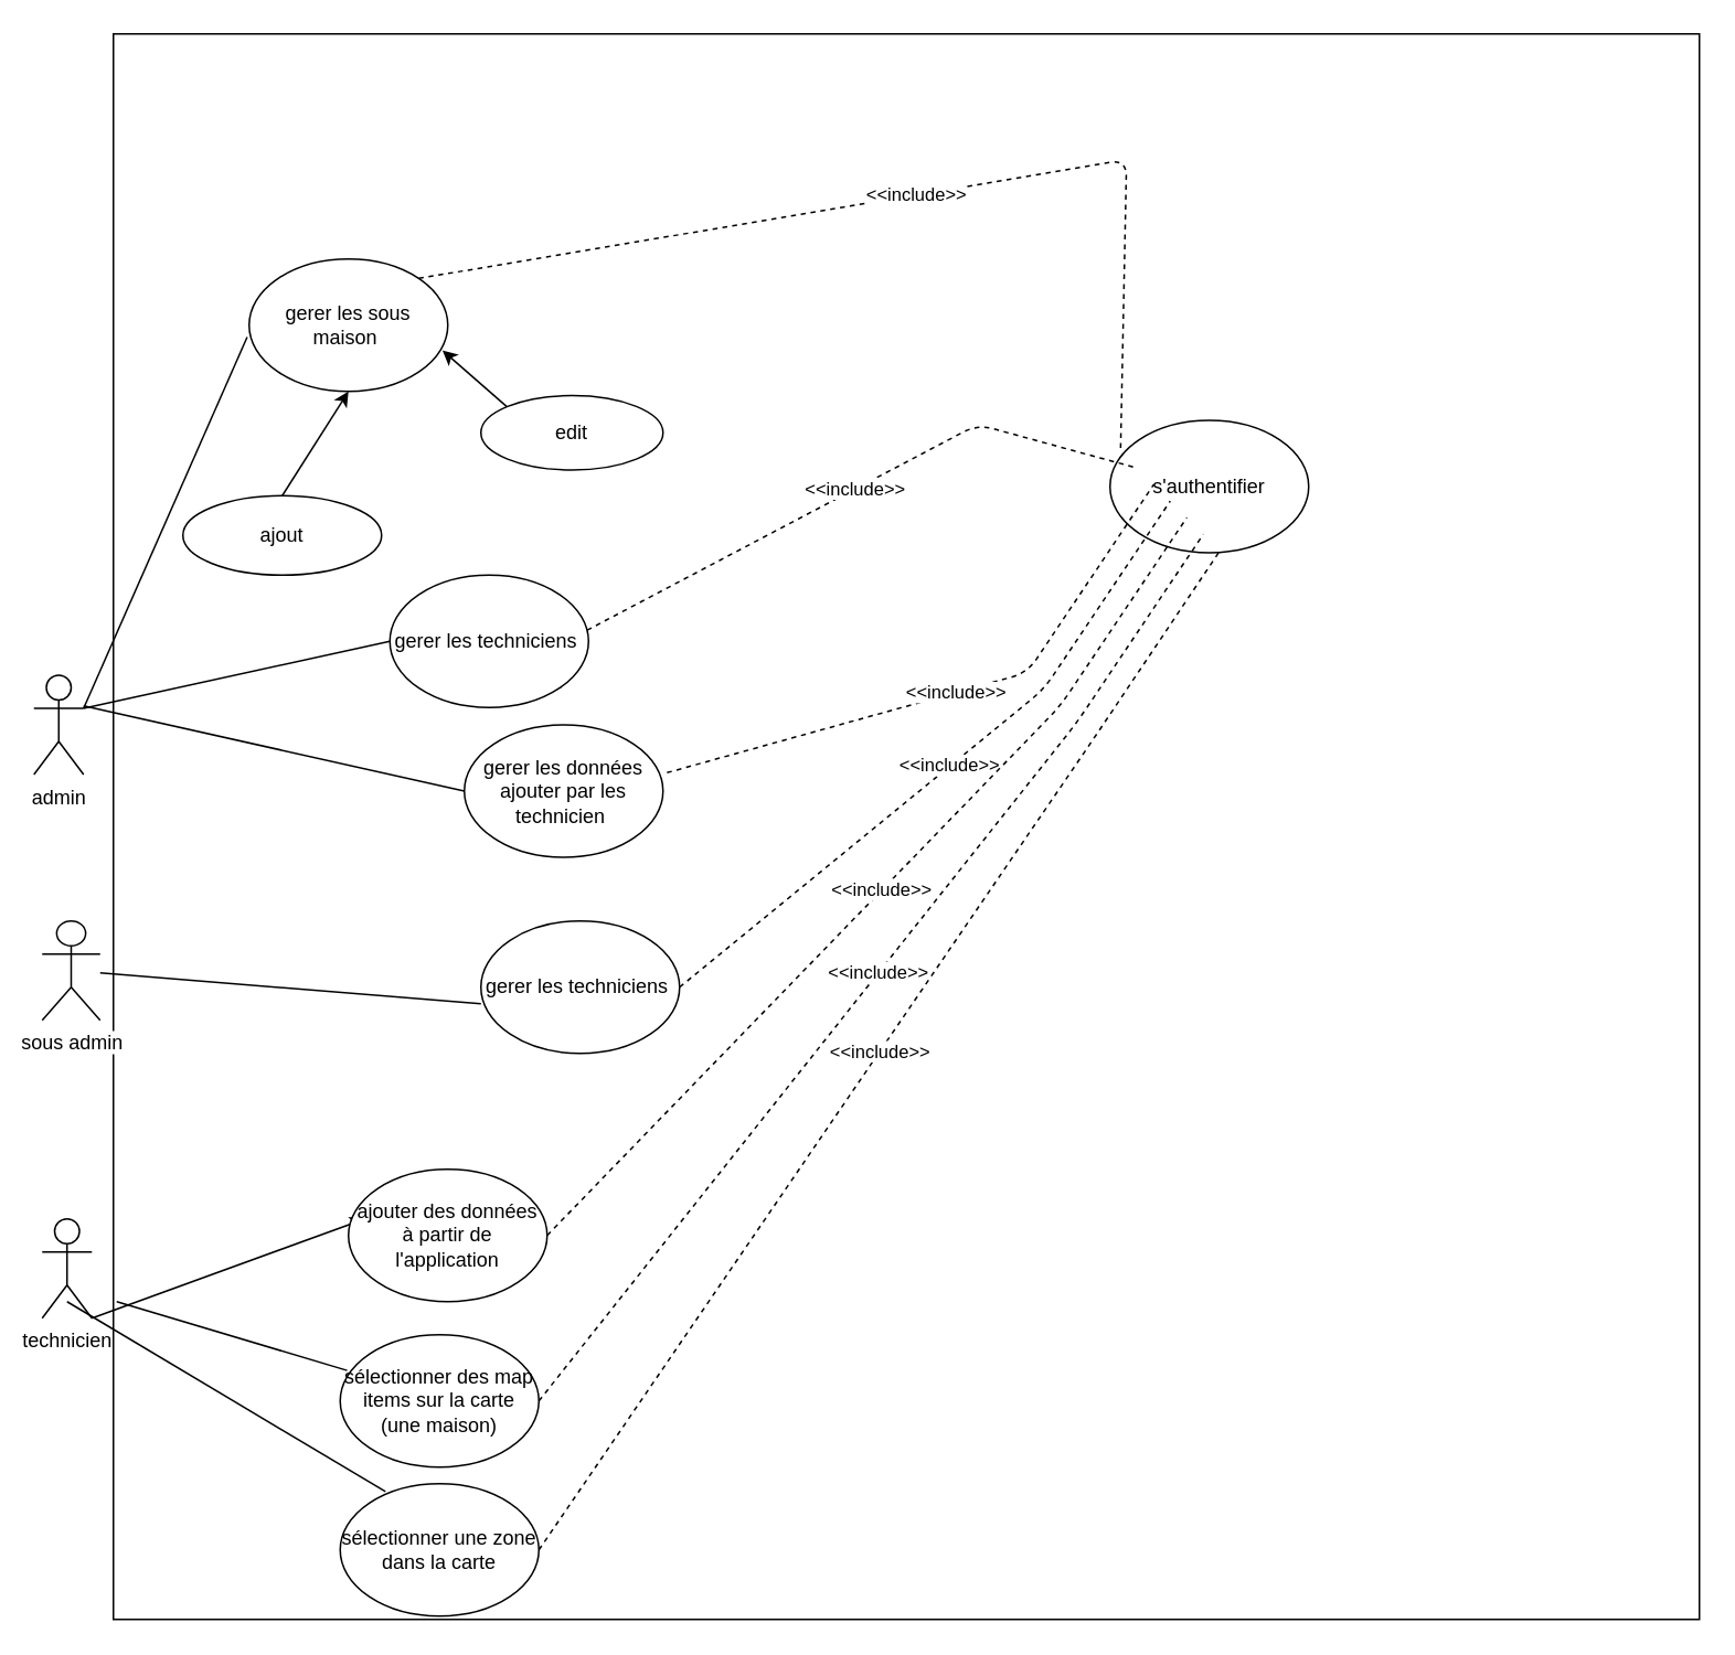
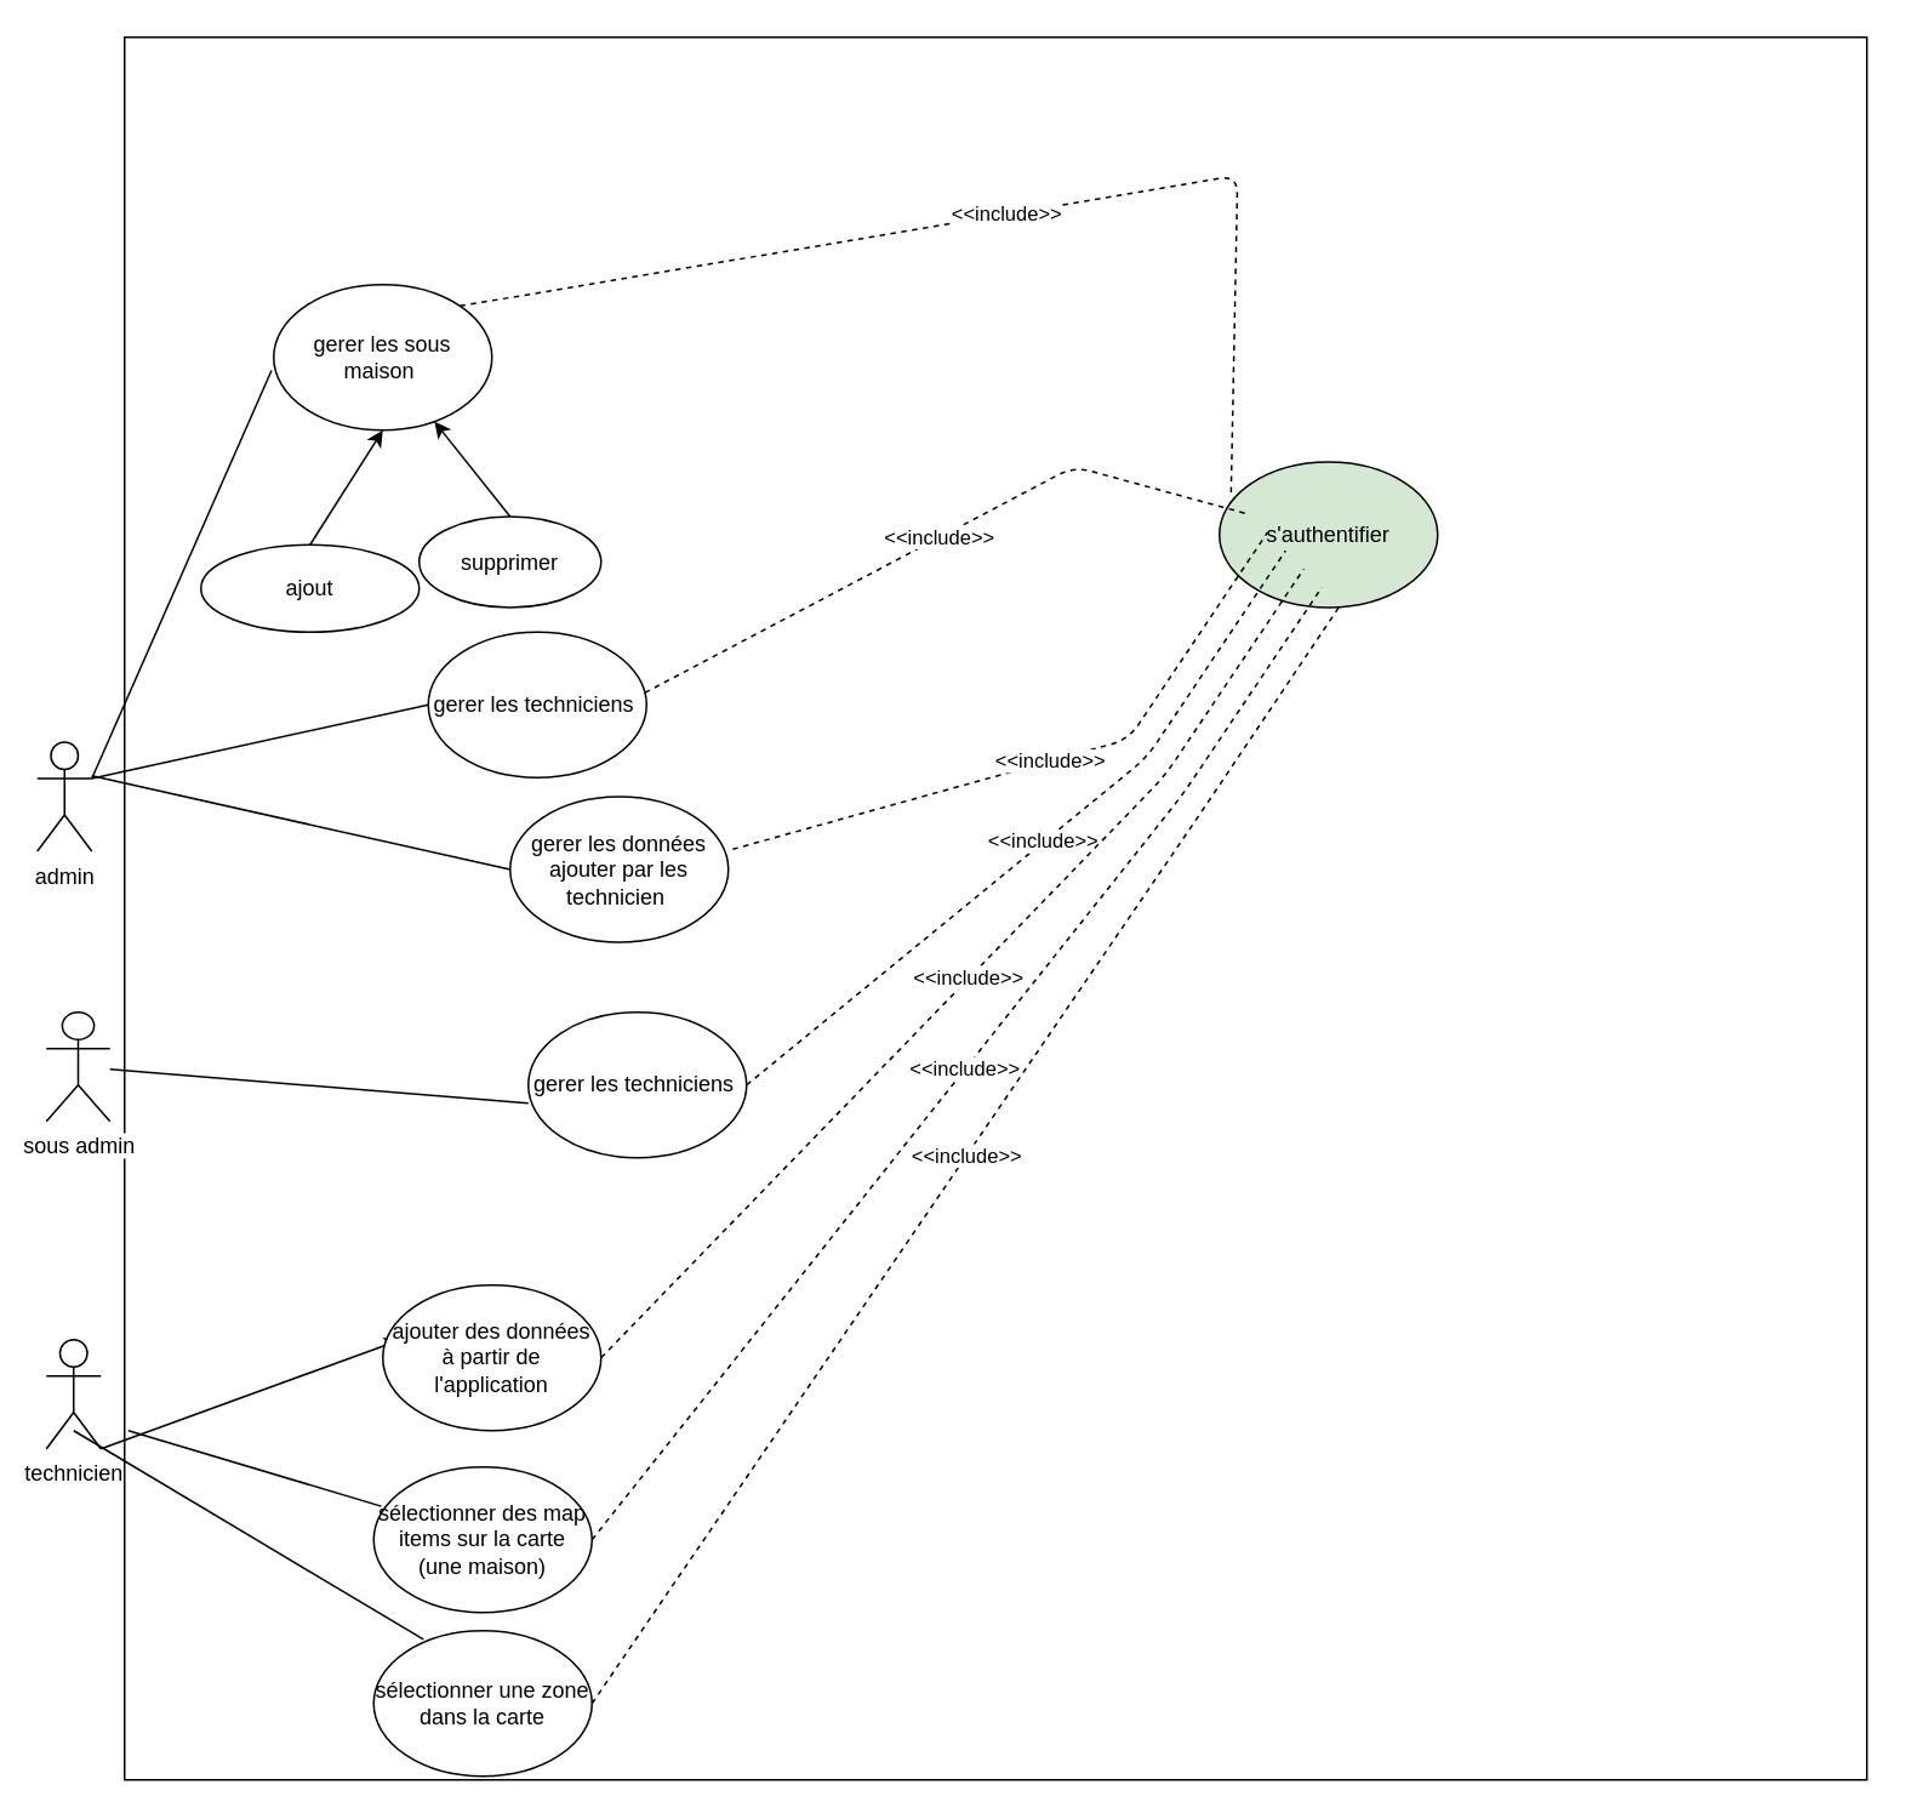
- <mxCell id="9" value="" style="endArrow=classic;html=1;strokeColor=#000000;entryX=0.973;entryY=0.69;entryDx=0;entryDy=0;entryPerimeter=0;exitX=0;exitY=0;exitDx=0;exitDy=0;" parent="1" source="12" target="6" edge="1"><mxGeometry width="50" height="50" relative="1" as="geometry"><mxPoint x="378" y="246" as="sourcePoint" /><mxPoint x="341" y="186" as="targetPoint" /></mxGeometry></mxCell>
+ <mxCell id="8" value="" style="endArrow=classic;html=1;strokeColor=#000000;exitX=0.5;exitY=0;exitDx=0;exitDy=0;" parent="1" source="11" target="6" edge="1"><mxGeometry width="50" height="50" relative="1" as="geometry"><mxPoint x="299" y="248" as="sourcePoint" /><mxPoint x="300" y="206" as="targetPoint" /></mxGeometry></mxCell>
- <mxCell id="12" value="edit" style="ellipse;whiteSpace=wrap;html=1;" parent="1" vertex="1"><mxGeometry x="290" y="238.5" width="110" height="45" as="geometry" /></mxCell>
- <mxCell id="13" value="s'authentifier" style="ellipse;whiteSpace=wrap;html=1;" parent="1" vertex="1"><mxGeometry x="670" y="253.5" width="120" height="80" as="geometry" /></mxCell>
+ <mxCell id="13" value="s'authentifier" style="ellipse;whiteSpace=wrap;html=1;fillColor=#d5e8d4;" parent="1" vertex="1"><mxGeometry x="670" y="253.5" width="120" height="80" as="geometry" /></mxCell>
+ <mxCell id="11" value="supprimer" style="ellipse;whiteSpace=wrap;html=1;" parent="1" vertex="1"><mxGeometry x="230" y="283.5" width="100" height="50" as="geometry" /></mxCell>
